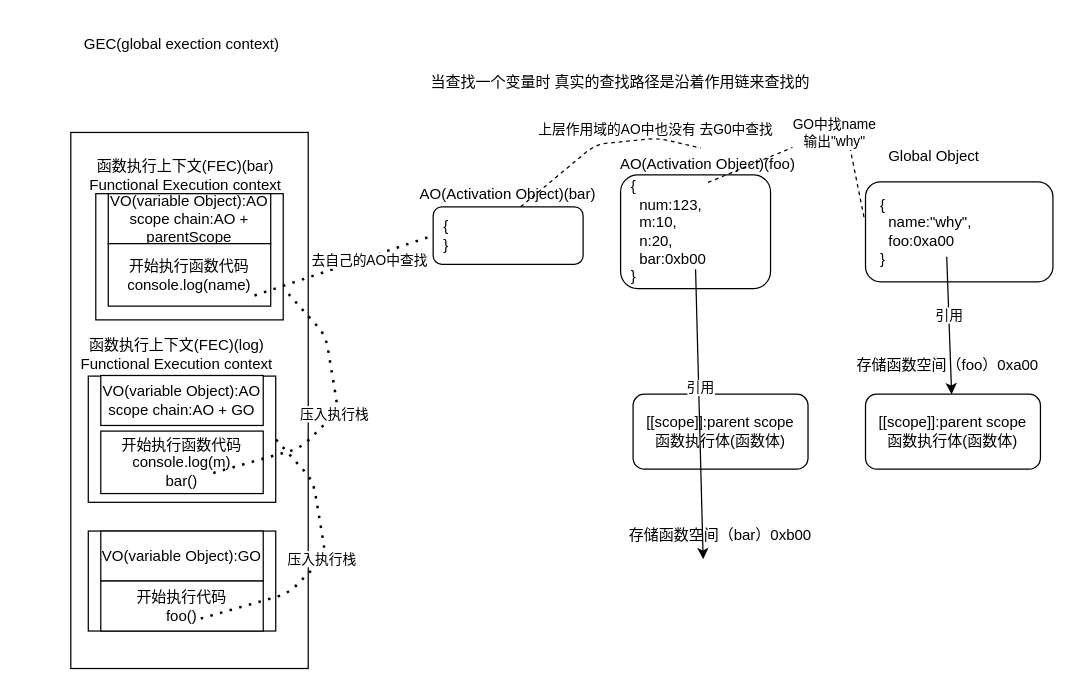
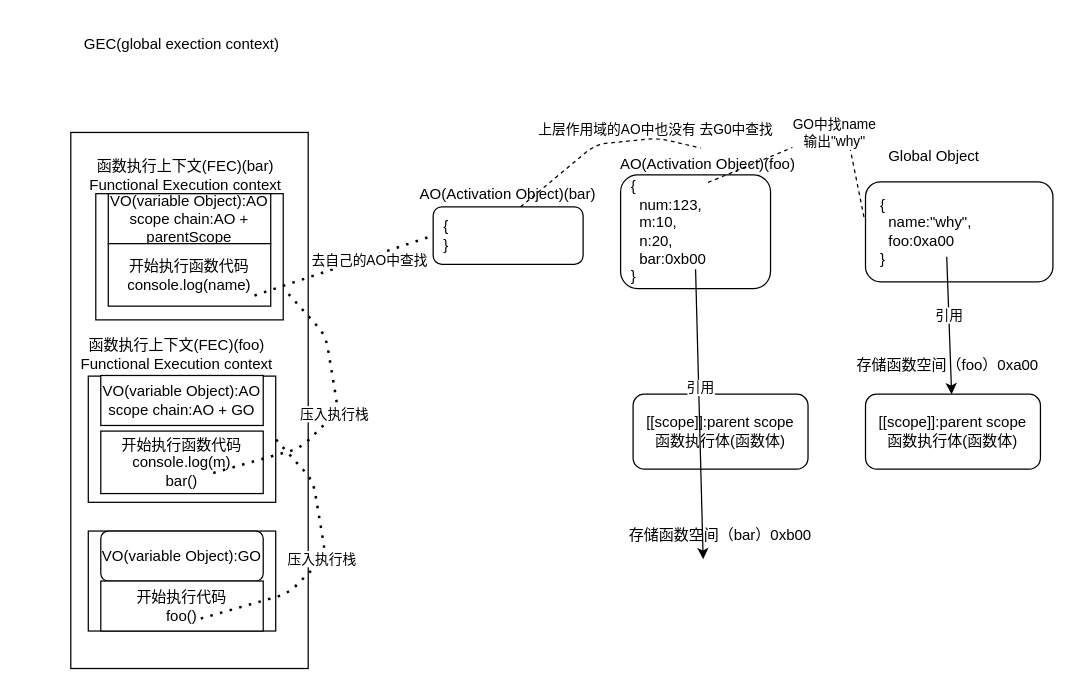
- <mxCell id="19" value="当查找一个变量时 真实的查找路径是沿着作用链来查找的" style="text;html=1;strokeColor=none;fillColor=none;align=center;verticalAlign=middle;whiteSpace=wrap;rounded=0;" parent="1" vertex="1"><mxGeometry x="336" y="55.5" width="320" height="20" as="geometry" /></mxCell>
- <mxCell id="26" value="函数执行上下文(FEC)(log)&lt;br&gt;Functional Execution context" style="text;html=1;strokeColor=none;fillColor=none;align=center;verticalAlign=middle;whiteSpace=wrap;rounded=0;" vertex="1" parent="1"><mxGeometry x="36" y="267.5" width="210" height="30" as="geometry" /></mxCell>
+ <mxCell id="26" value="函数执行上下文(FEC)(foo)&lt;br&gt;Functional Execution context" style="text;html=1;strokeColor=none;fillColor=none;align=center;verticalAlign=middle;whiteSpace=wrap;rounded=0;" vertex="1" parent="1"><mxGeometry x="36" y="267.5" width="210" height="30" as="geometry" /></mxCell>
- <mxCell id="5" value="VO(variable Object):GO" style="rounded=0;whiteSpace=wrap;html=1;" parent="1" vertex="1"><mxGeometry x="80" y="424.5" width="130" height="40" as="geometry" /></mxCell>
+ <mxCell id="5" value="VO(variable Object):GO" style="whiteSpace=wrap;html=1;rounded=1;" parent="1" vertex="1"><mxGeometry x="80" y="424.5" width="130" height="40" as="geometry" /></mxCell>
